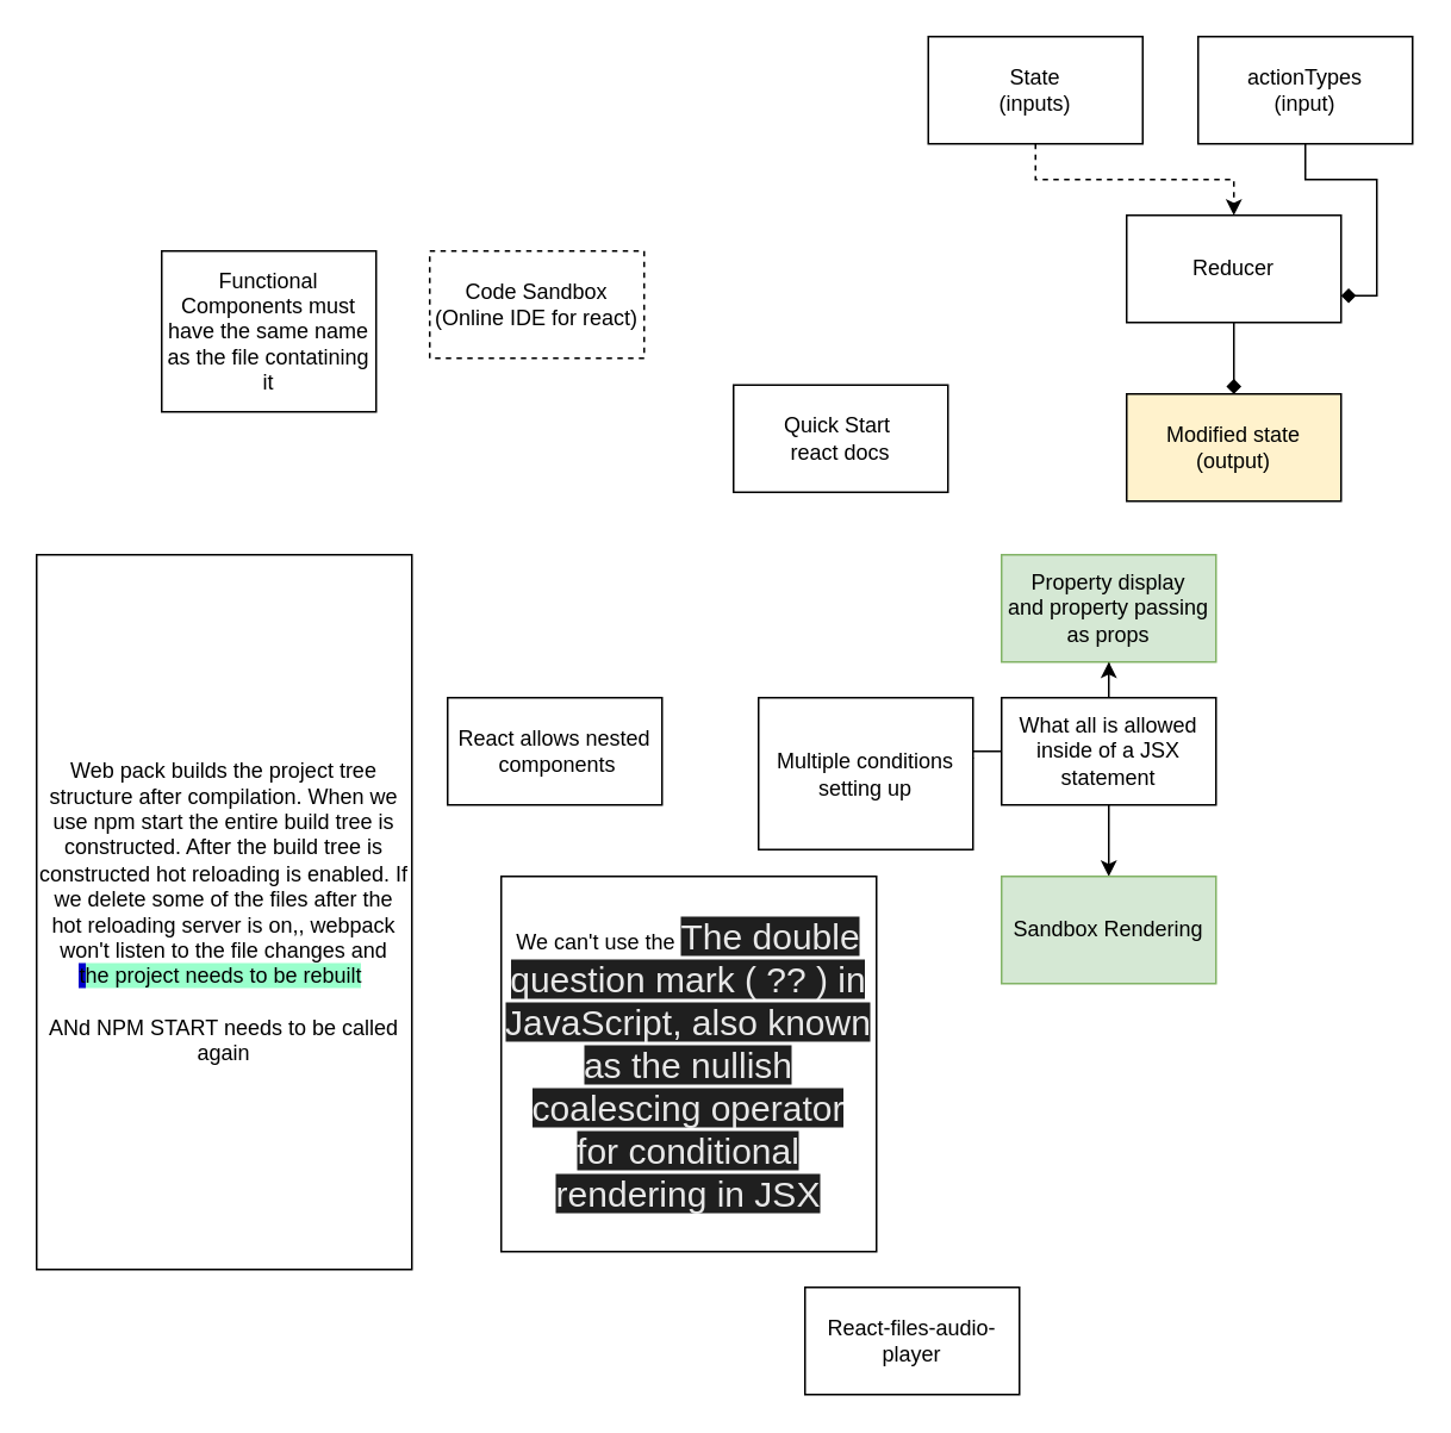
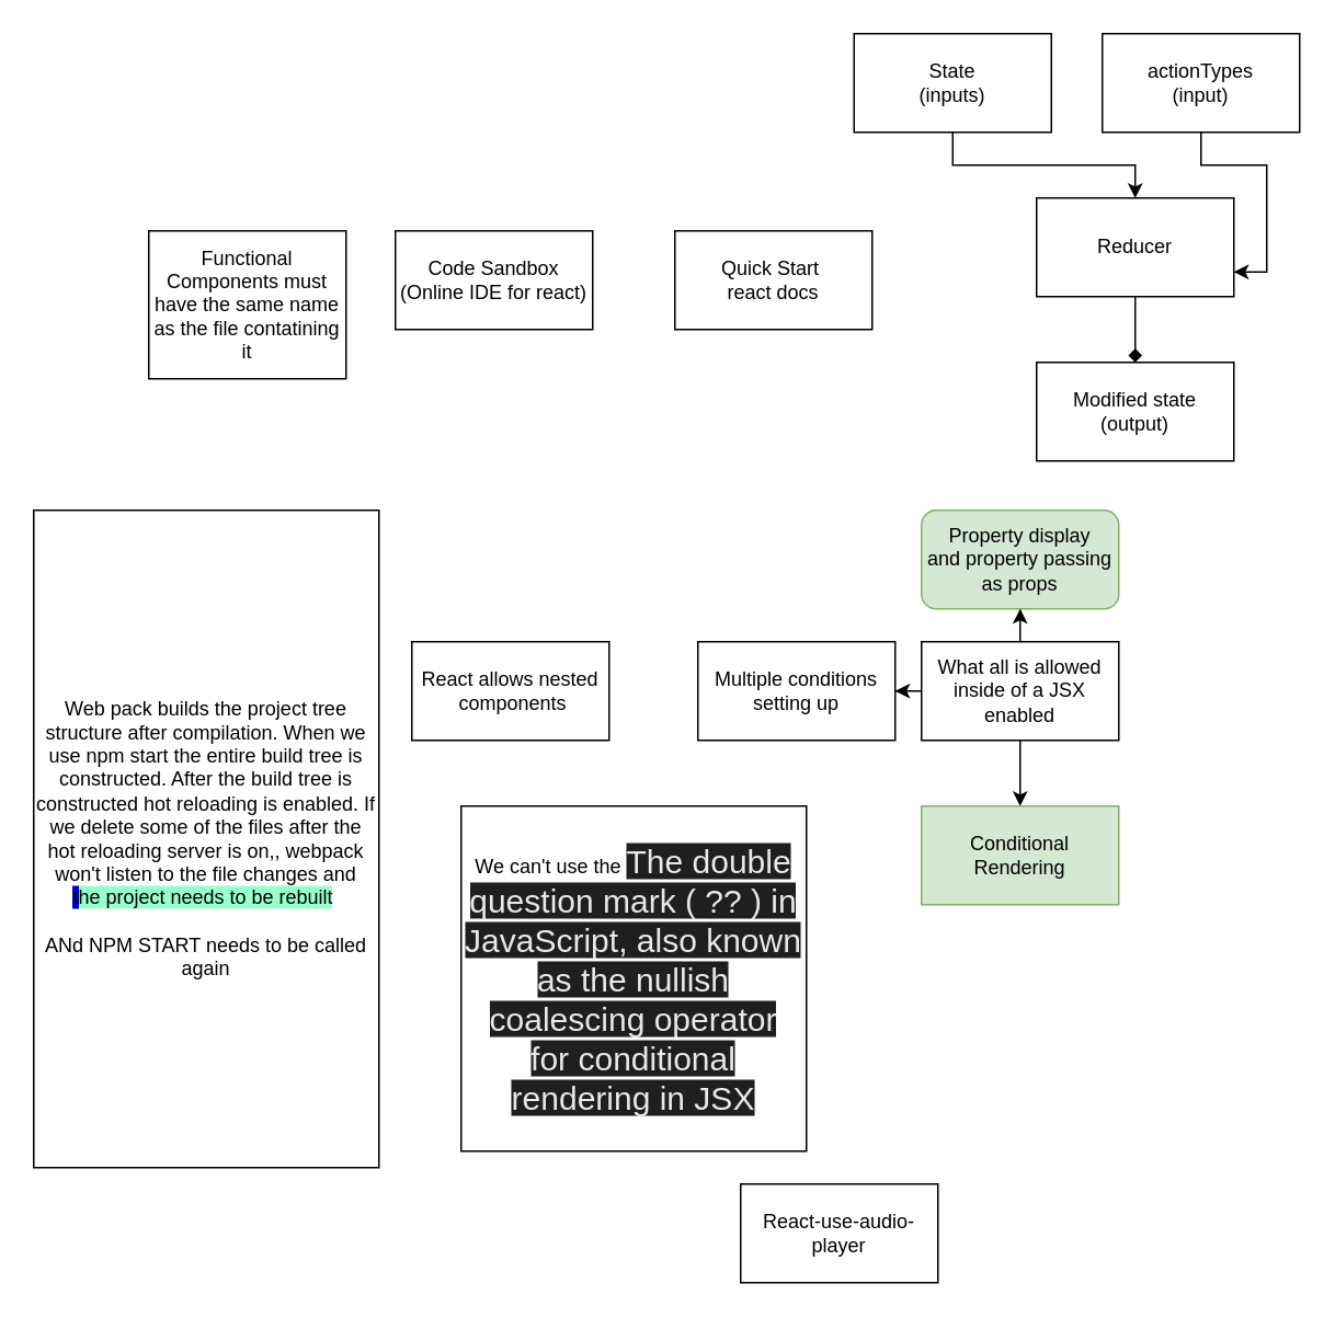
- <mxCell id="20" style="edgeStyle=orthogonalEdgeStyle;rounded=0;orthogonalLoop=1;jettySize=auto;html=1;dashed=1;" edge="1" parent="1" source="21" target="17"><mxGeometry relative="1" as="geometry" /></mxCell>
+ <mxCell id="20" style="edgeStyle=orthogonalEdgeStyle;rounded=0;orthogonalLoop=1;jettySize=auto;html=1;" edge="1" parent="1" source="21" target="17"><mxGeometry relative="1" as="geometry" /></mxCell>
- <mxCell id="18" style="edgeStyle=orthogonalEdgeStyle;rounded=0;orthogonalLoop=1;jettySize=auto;html=1;entryX=1;entryY=0.75;entryDx=0;entryDy=0;endArrow=diamond;" edge="1" parent="1" source="19" target="17"><mxGeometry relative="1" as="geometry" /></mxCell>
+ <mxCell id="18" style="edgeStyle=orthogonalEdgeStyle;rounded=0;orthogonalLoop=1;jettySize=auto;html=1;entryX=1;entryY=0.75;entryDx=0;entryDy=0;" edge="1" parent="1" source="19" target="17"><mxGeometry relative="1" as="geometry" /></mxCell>
- <mxCell id="2" value="Code Sandbox&lt;div&gt;(Online IDE for react)&lt;/div&gt;" style="rounded=0;whiteSpace=wrap;html=1;dashed=1;" vertex="1" parent="1"><mxGeometry x="240" y="140" width="120" height="60" as="geometry" /></mxCell>
+ <mxCell id="2" value="Code Sandbox&lt;div&gt;(Online IDE for react)&lt;/div&gt;" style="rounded=0;whiteSpace=wrap;html=1;" vertex="1" parent="1"><mxGeometry x="240" y="140" width="120" height="60" as="geometry" /></mxCell>
- <mxCell id="3" value="Quick Start&amp;nbsp;&lt;div&gt;react docs&lt;/div&gt;" style="rounded=0;whiteSpace=wrap;html=1;" vertex="1" parent="1"><mxGeometry x="410" y="215" width="120" height="60" as="geometry" /></mxCell>
+ <mxCell id="3" value="Quick Start&amp;nbsp;&lt;div&gt;react docs&lt;/div&gt;" style="rounded=0;whiteSpace=wrap;html=1;" vertex="1" parent="1"><mxGeometry x="410" y="140" width="120" height="60" as="geometry" /></mxCell>
- <mxCell id="22" value="Modified state&lt;div&gt;(output)&lt;/div&gt;" style="whiteSpace=wrap;html=1;rounded=0;fillColor=#fff2cc;" vertex="1" parent="1"><mxGeometry x="630" y="220" width="120" height="60" as="geometry" /></mxCell>
+ <mxCell id="22" value="Modified state&lt;div&gt;(output)&lt;/div&gt;" style="whiteSpace=wrap;html=1;rounded=0;" vertex="1" parent="1"><mxGeometry x="630" y="220" width="120" height="60" as="geometry" /></mxCell>
- <mxCell id="9" value="Property display&lt;div&gt;and property passing&lt;/div&gt;&lt;div&gt;as props&lt;/div&gt;" style="whiteSpace=wrap;html=1;rounded=0;fillColor=#d5e8d4;strokeColor=#82b366;" vertex="1" parent="1"><mxGeometry x="560" y="310" width="120" height="60" as="geometry" /></mxCell>
+ <mxCell id="9" value="Property display&lt;div&gt;and property passing&lt;/div&gt;&lt;div&gt;as props&lt;/div&gt;" style="whiteSpace=wrap;html=1;fillColor=#d5e8d4;strokeColor=#82b366;rounded=1;" vertex="1" parent="1"><mxGeometry x="560" y="310" width="120" height="60" as="geometry" /></mxCell>
- <mxCell id="8" value="What all is allowed inside of a JSX statement" style="rounded=0;whiteSpace=wrap;html=1;" vertex="1" parent="1"><mxGeometry x="560" y="390" width="120" height="60" as="geometry" /></mxCell>
+ <mxCell id="8" value="What all is allowed inside of a JSX enabled" style="rounded=0;whiteSpace=wrap;html=1;" vertex="1" parent="1"><mxGeometry x="560" y="390" width="120" height="60" as="geometry" /></mxCell>
- <mxCell id="11" value="Multiple conditions&lt;div&gt;setting up&lt;/div&gt;" style="whiteSpace=wrap;html=1;rounded=0;" vertex="1" parent="1"><mxGeometry x="424" y="390" width="120" height="85" as="geometry" /></mxCell>
+ <mxCell id="11" value="Multiple conditions&lt;div&gt;setting up&lt;/div&gt;" style="whiteSpace=wrap;html=1;rounded=0;" vertex="1" parent="1"><mxGeometry x="424" y="390" width="120" height="60" as="geometry" /></mxCell>
- <mxCell id="10" value="Sandbox Rendering" style="whiteSpace=wrap;html=1;rounded=0;fillColor=#d5e8d4;strokeColor=#82b366;" vertex="1" parent="1"><mxGeometry x="560" y="490" width="120" height="60" as="geometry" /></mxCell>
+ <mxCell id="10" value="Conditional Rendering" style="whiteSpace=wrap;html=1;rounded=0;fillColor=#d5e8d4;strokeColor=#82b366;" vertex="1" parent="1"><mxGeometry x="560" y="490" width="120" height="60" as="geometry" /></mxCell>
- <mxCell id="14" value="React-files-audio-player" style="rounded=0;whiteSpace=wrap;html=1;" vertex="1" parent="1"><mxGeometry x="450" y="720" width="120" height="60" as="geometry" /></mxCell>
+ <mxCell id="14" value="React-use-audio-player" style="rounded=0;whiteSpace=wrap;html=1;" vertex="1" parent="1"><mxGeometry x="450" y="720" width="120" height="60" as="geometry" /></mxCell>
